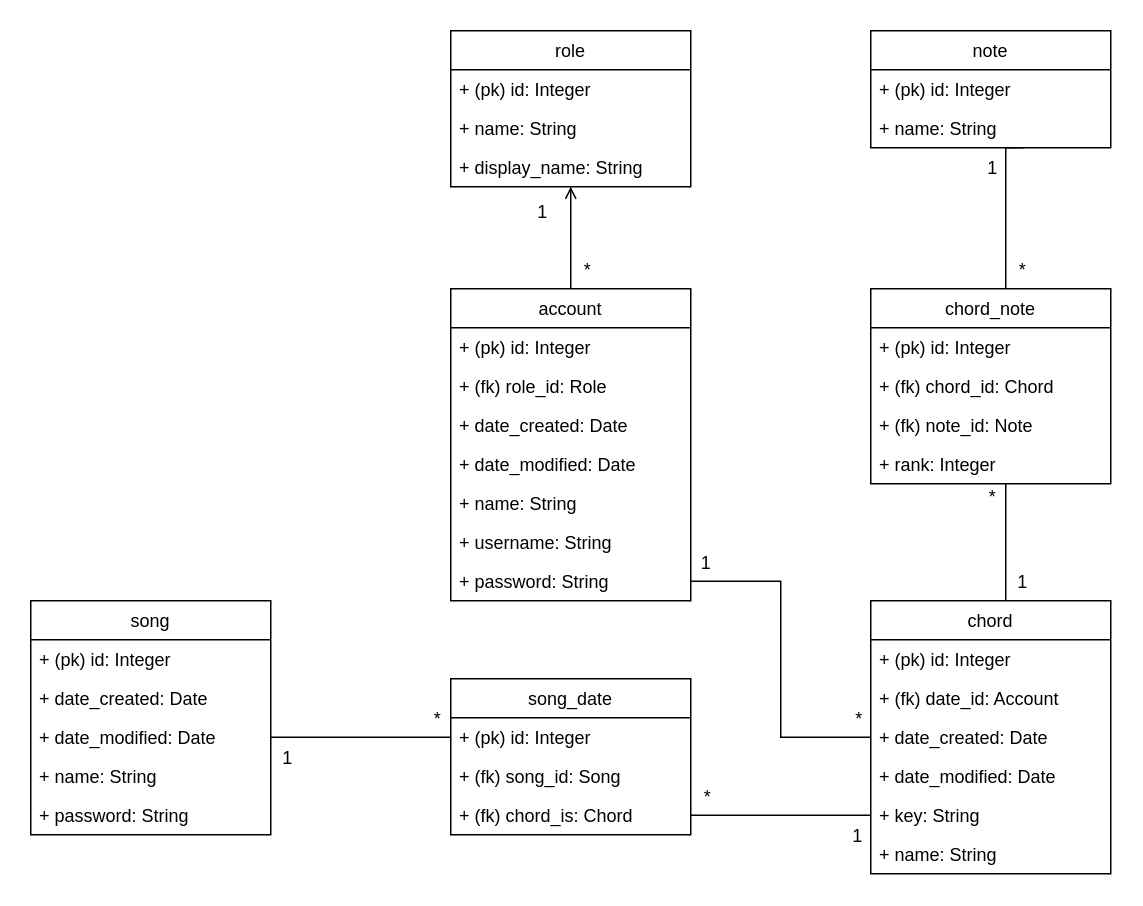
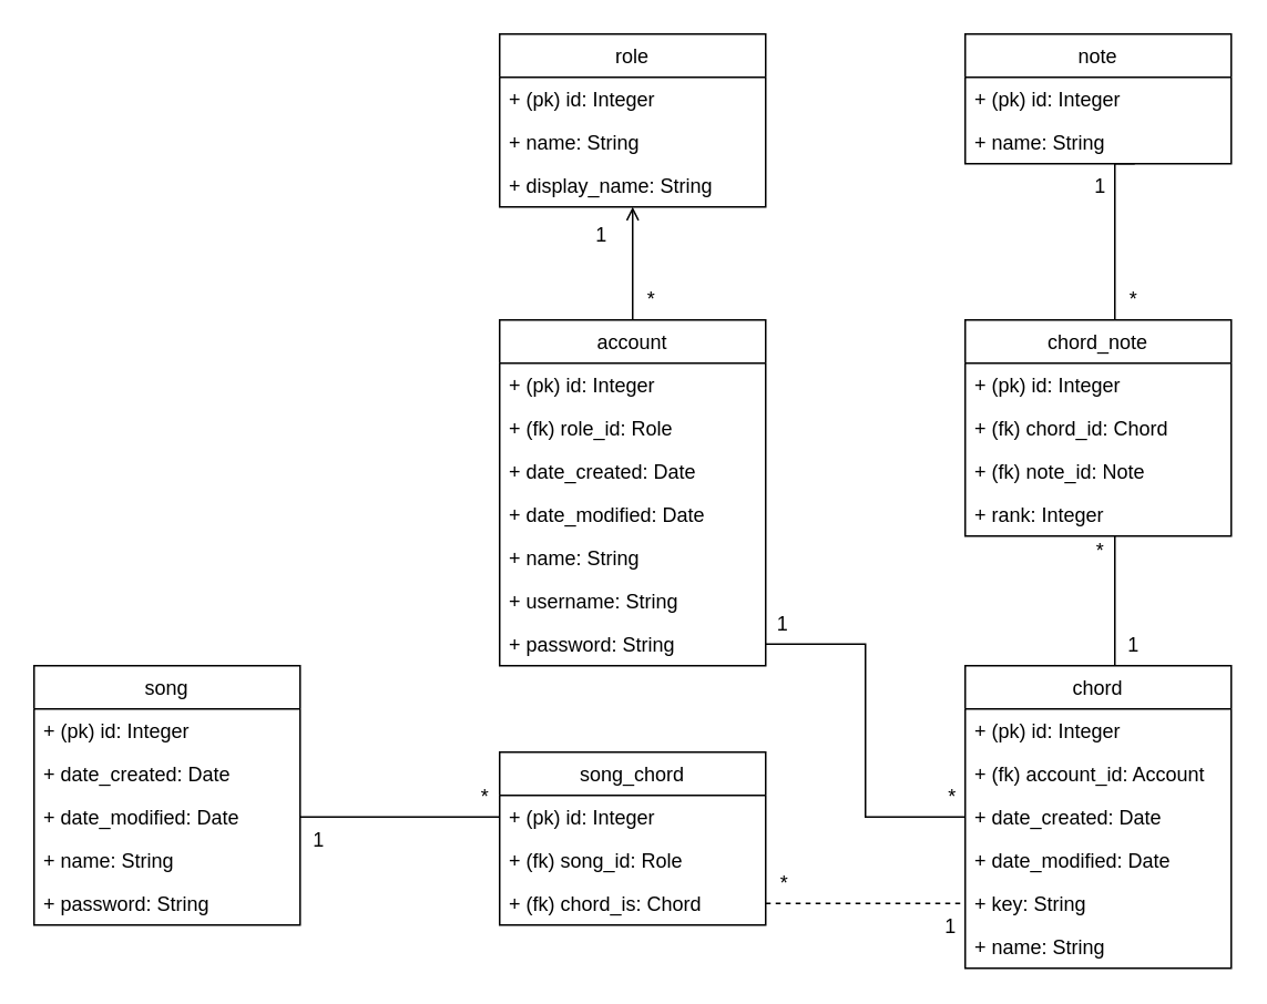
- <mxCell id="47" value="song_date" style="swimlane;fontStyle=0;childLayout=stackLayout;horizontal=1;startSize=26;fillColor=none;horizontalStack=0;resizeParent=1;resizeParentMax=0;resizeLast=0;collapsible=1;marginBottom=0;" parent="1" vertex="1"><mxGeometry x="300" y="452" width="160" height="104" as="geometry"><mxRectangle x="270" y="35" width="70" height="26" as="alternateBounds" /></mxGeometry></mxCell>
+ <mxCell id="47" value="song_chord" style="swimlane;fontStyle=0;childLayout=stackLayout;horizontal=1;startSize=26;fillColor=none;horizontalStack=0;resizeParent=1;resizeParentMax=0;resizeLast=0;collapsible=1;marginBottom=0;" parent="1" vertex="1"><mxGeometry x="300" y="452" width="160" height="104" as="geometry"><mxRectangle x="270" y="35" width="70" height="26" as="alternateBounds" /></mxGeometry></mxCell>
- <mxCell id="25" value="+ (fk) date_id: Account" style="text;strokeColor=none;fillColor=none;align=left;verticalAlign=top;spacingLeft=4;spacingRight=4;overflow=hidden;rotatable=0;points=[[0,0.5],[1,0.5]];portConstraint=eastwest;" parent="23" vertex="1"><mxGeometry y="52" width="160" height="26" as="geometry" /></mxCell>
+ <mxCell id="25" value="+ (fk) account_id: Account" style="text;strokeColor=none;fillColor=none;align=left;verticalAlign=top;spacingLeft=4;spacingRight=4;overflow=hidden;rotatable=0;points=[[0,0.5],[1,0.5]];portConstraint=eastwest;" parent="23" vertex="1"><mxGeometry y="52" width="160" height="26" as="geometry" /></mxCell>
- <mxCell id="49" value="+ (fk) song_id: Song" style="text;strokeColor=none;fillColor=none;align=left;verticalAlign=top;spacingLeft=4;spacingRight=4;overflow=hidden;rotatable=0;points=[[0,0.5],[1,0.5]];portConstraint=eastwest;" parent="47" vertex="1"><mxGeometry y="52" width="160" height="26" as="geometry" /></mxCell>
+ <mxCell id="49" value="+ (fk) song_id: Role" style="text;strokeColor=none;fillColor=none;align=left;verticalAlign=top;spacingLeft=4;spacingRight=4;overflow=hidden;rotatable=0;points=[[0,0.5],[1,0.5]];portConstraint=eastwest;" parent="47" vertex="1"><mxGeometry y="52" width="160" height="26" as="geometry" /></mxCell>
- <mxCell id="54" style="edgeStyle=orthogonalEdgeStyle;rounded=0;orthogonalLoop=1;jettySize=auto;html=1;entryX=0;entryY=0.5;entryDx=0;entryDy=0;endArrow=none;endFill=0;" parent="1" source="50" target="28" edge="1"><mxGeometry relative="1" as="geometry" /></mxCell>
+ <mxCell id="54" style="edgeStyle=orthogonalEdgeStyle;rounded=0;orthogonalLoop=1;jettySize=auto;html=1;entryX=0;entryY=0.5;entryDx=0;entryDy=0;endArrow=none;endFill=0;dashed=1;" parent="1" source="50" target="28" edge="1"><mxGeometry relative="1" as="geometry" /></mxCell>
